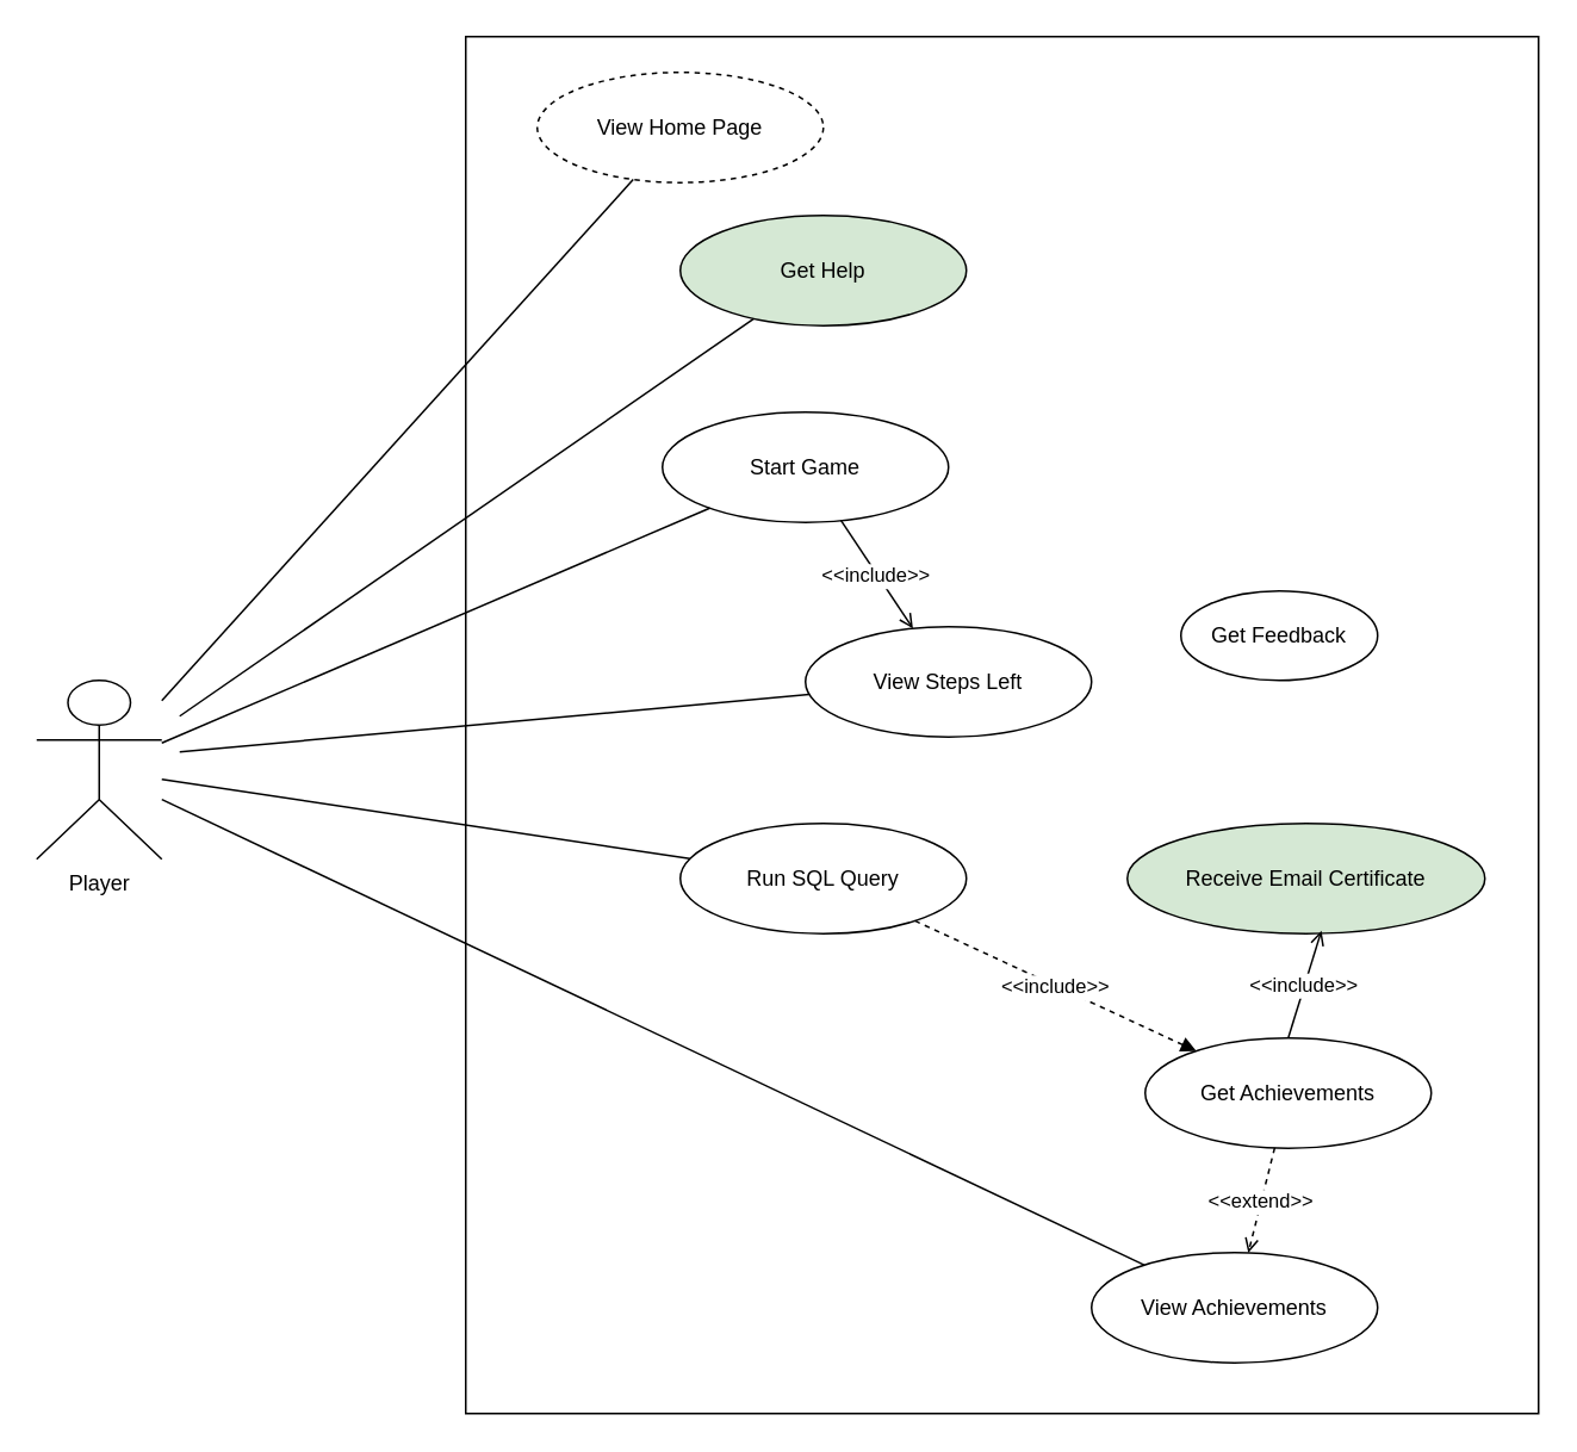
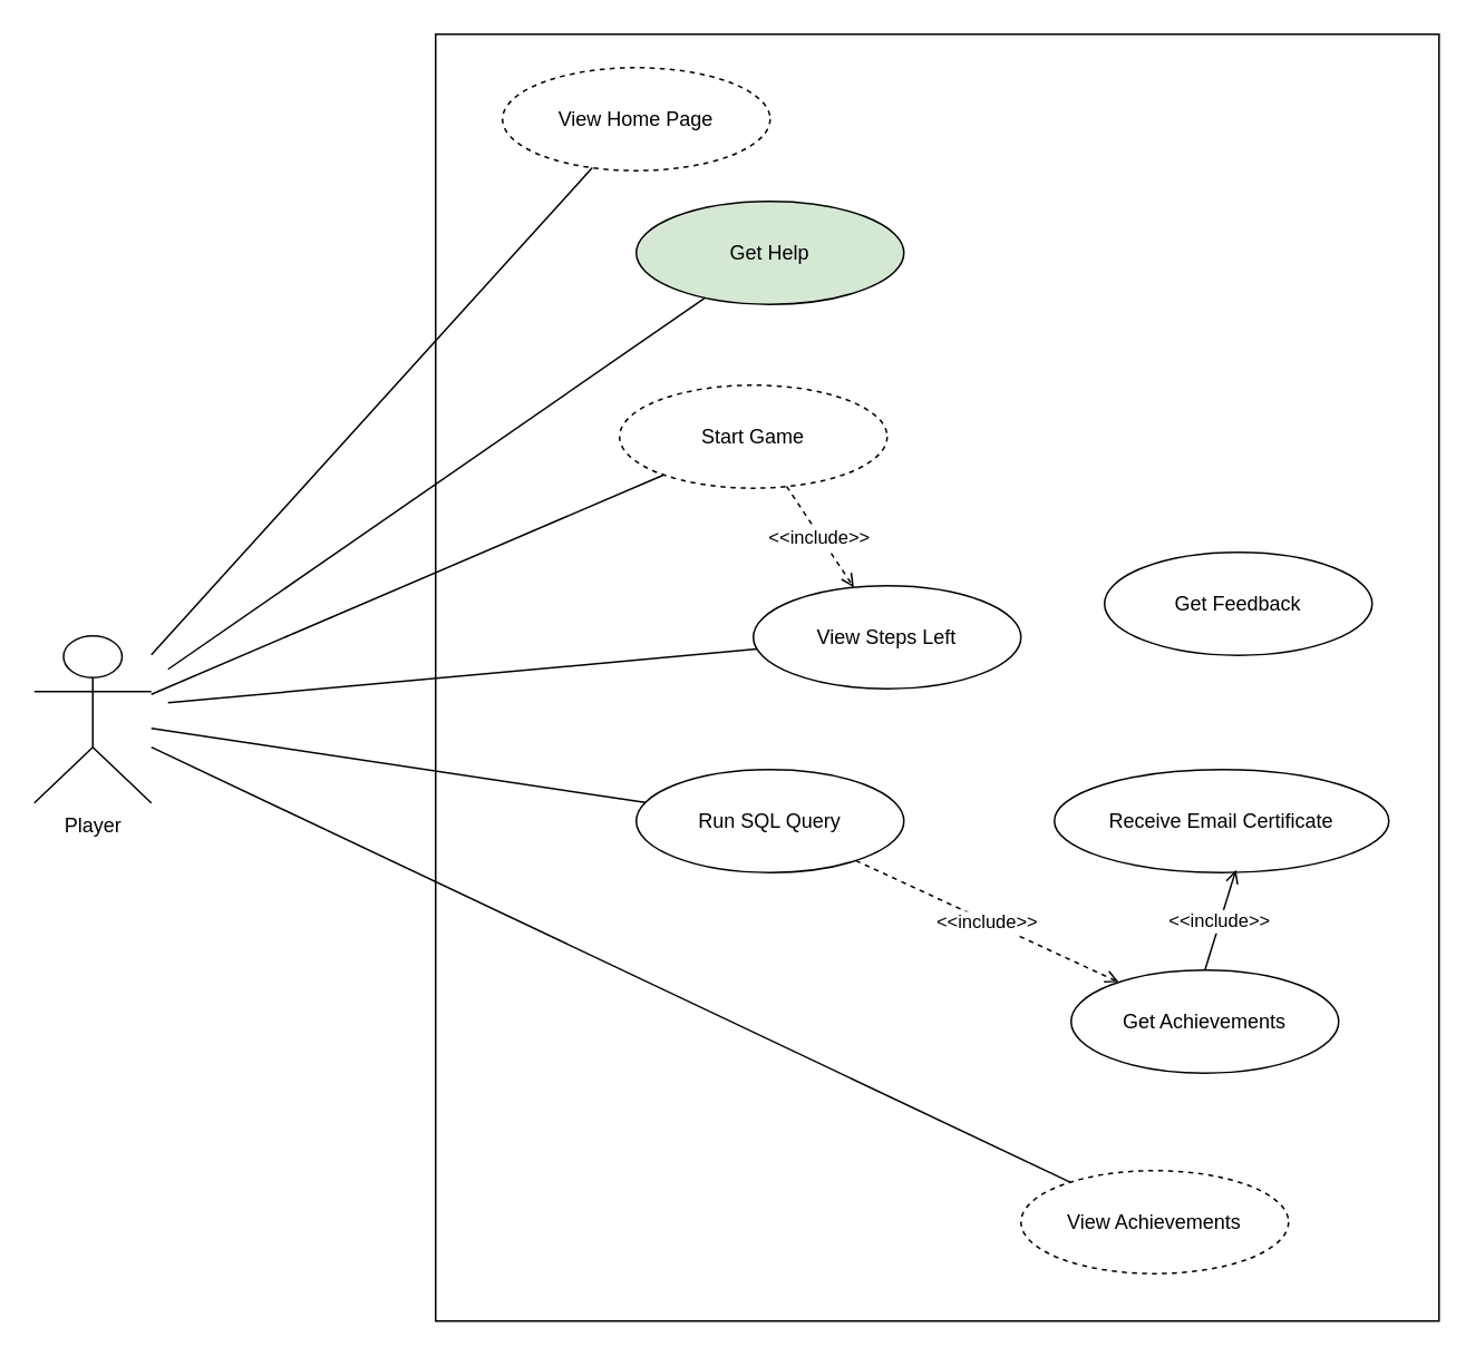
- <mxCell id="4" value="Start Game" style="ellipse;whiteSpace=wrap;html=1;" parent="2" vertex="1"><mxGeometry x="110" y="210" width="160" height="61.6" as="geometry" /></mxCell>
+ <mxCell id="4" value="Start Game" style="ellipse;whiteSpace=wrap;html=1;dashed=1;" parent="2" vertex="1"><mxGeometry x="110" y="210" width="160" height="61.6" as="geometry" /></mxCell>
- <mxCell id="21" value="&lt;&lt;include&gt;&gt;" style="endArrow=open;dashed=0;" parent="1" source="4" target="9" edge="1"><mxGeometry relative="1" as="geometry" /></mxCell>
+ <mxCell id="21" value="&lt;&lt;include&gt;&gt;" style="endArrow=open;dashed=1;" parent="1" source="4" target="9" edge="1"><mxGeometry relative="1" as="geometry" /></mxCell>
- <mxCell id="6" value="Get Feedback" style="ellipse;whiteSpace=wrap;html=1;" parent="2" vertex="1"><mxGeometry x="400" y="310" width="110" height="50" as="geometry" /></mxCell>
+ <mxCell id="6" value="Get Feedback" style="ellipse;whiteSpace=wrap;html=1;" parent="2" vertex="1"><mxGeometry x="400" y="310" width="160" height="61.6" as="geometry" /></mxCell>
- <mxCell id="10" value="Receive Email Certificate" style="ellipse;whiteSpace=wrap;html=1;fillColor=#d5e8d4;" parent="2" vertex="1"><mxGeometry x="370" y="440" width="200" height="61.6" as="geometry" /></mxCell>
+ <mxCell id="10" value="Receive Email Certificate" style="ellipse;whiteSpace=wrap;html=1;" parent="2" vertex="1"><mxGeometry x="370" y="440" width="200" height="61.6" as="geometry" /></mxCell>
- <mxCell id="19" value="&lt;&lt;include&gt;&gt;" style="endArrow=block;dashed=1;" parent="1" source="5" target="7" edge="1"><mxGeometry relative="1" as="geometry" /></mxCell>
+ <mxCell id="19" value="&lt;&lt;include&gt;&gt;" style="endArrow=open;dashed=1;" parent="1" source="5" target="7" edge="1"><mxGeometry relative="1" as="geometry" /></mxCell>
- <mxCell id="20" value="&lt;&lt;extend&gt;&gt;" style="endArrow=open;dashed=1;" parent="1" source="7" target="8" edge="1"><mxGeometry relative="1" as="geometry" /></mxCell>
- <mxCell id="8" value="View Achievements" style="ellipse;whiteSpace=wrap;html=1;" parent="2" vertex="1"><mxGeometry x="350" y="680" width="160" height="61.6" as="geometry" /></mxCell>
+ <mxCell id="8" value="View Achievements" style="ellipse;whiteSpace=wrap;html=1;dashed=1;" parent="2" vertex="1"><mxGeometry x="350" y="680" width="160" height="61.6" as="geometry" /></mxCell>
